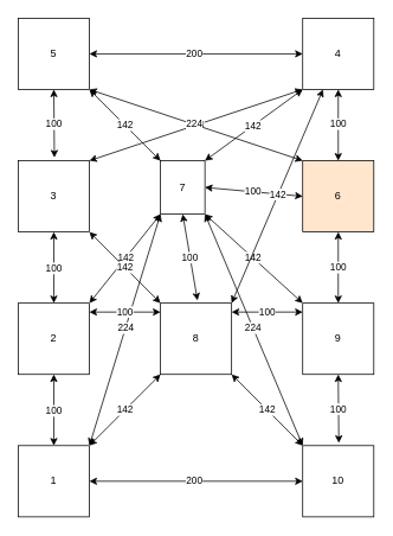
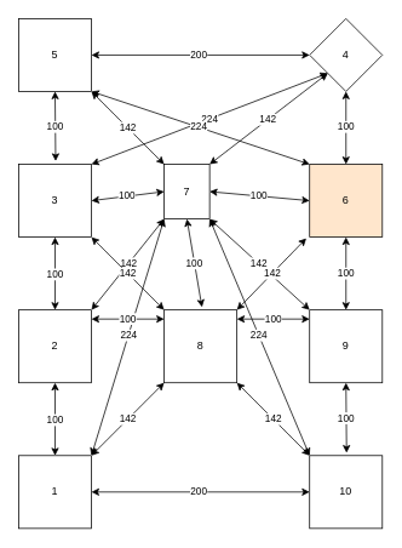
- <mxCell id="8" value="4" style="whiteSpace=wrap;html=1;aspect=fixed;" parent="1" vertex="1"><mxGeometry x="340" y="20" width="80" height="80" as="geometry" /></mxCell>
+ <mxCell id="8" value="4" style="rhombus;whiteSpace=wrap;html=1;aspect=fixed;" parent="1" vertex="1"><mxGeometry x="340" y="20" width="80" height="80" as="geometry" /></mxCell>
+ <mxCell id="23" value="100" style="endArrow=classic;startArrow=classic;html=1;rounded=0;exitX=0;exitY=0.5;exitDx=0;exitDy=0;entryX=1;entryY=0.5;entryDx=0;entryDy=0;" parent="1" source="6" target="2" edge="1"><mxGeometry x="0.012" width="50" height="50" relative="1" as="geometry"><mxPoint x="70" y="110" as="sourcePoint" /><mxPoint x="71" y="186" as="targetPoint" /><mxPoint as="offset" /></mxGeometry></mxCell>
- <mxCell id="30" value="142" style="endArrow=classic;startArrow=classic;html=1;rounded=0;exitX=1;exitY=0;exitDx=0;exitDy=0;" parent="1" source="11" target="8" edge="1"><mxGeometry x="0.016" width="50" height="50" relative="1" as="geometry"><mxPoint x="350" y="350" as="sourcePoint" /><mxPoint x="270" y="270" as="targetPoint" /><mxPoint as="offset" /></mxGeometry></mxCell>
+ <mxCell id="30" value="142" style="endArrow=classic;startArrow=classic;html=1;rounded=0;exitX=1;exitY=0;exitDx=0;exitDy=0;entryX=-0.046;entryY=1.016;entryDx=0;entryDy=0;entryPerimeter=0;" parent="1" source="11" target="4" edge="1"><mxGeometry x="0.016" width="50" height="50" relative="1" as="geometry"><mxPoint x="350" y="350" as="sourcePoint" /><mxPoint x="270" y="270" as="targetPoint" /><mxPoint as="offset" /></mxGeometry></mxCell>
